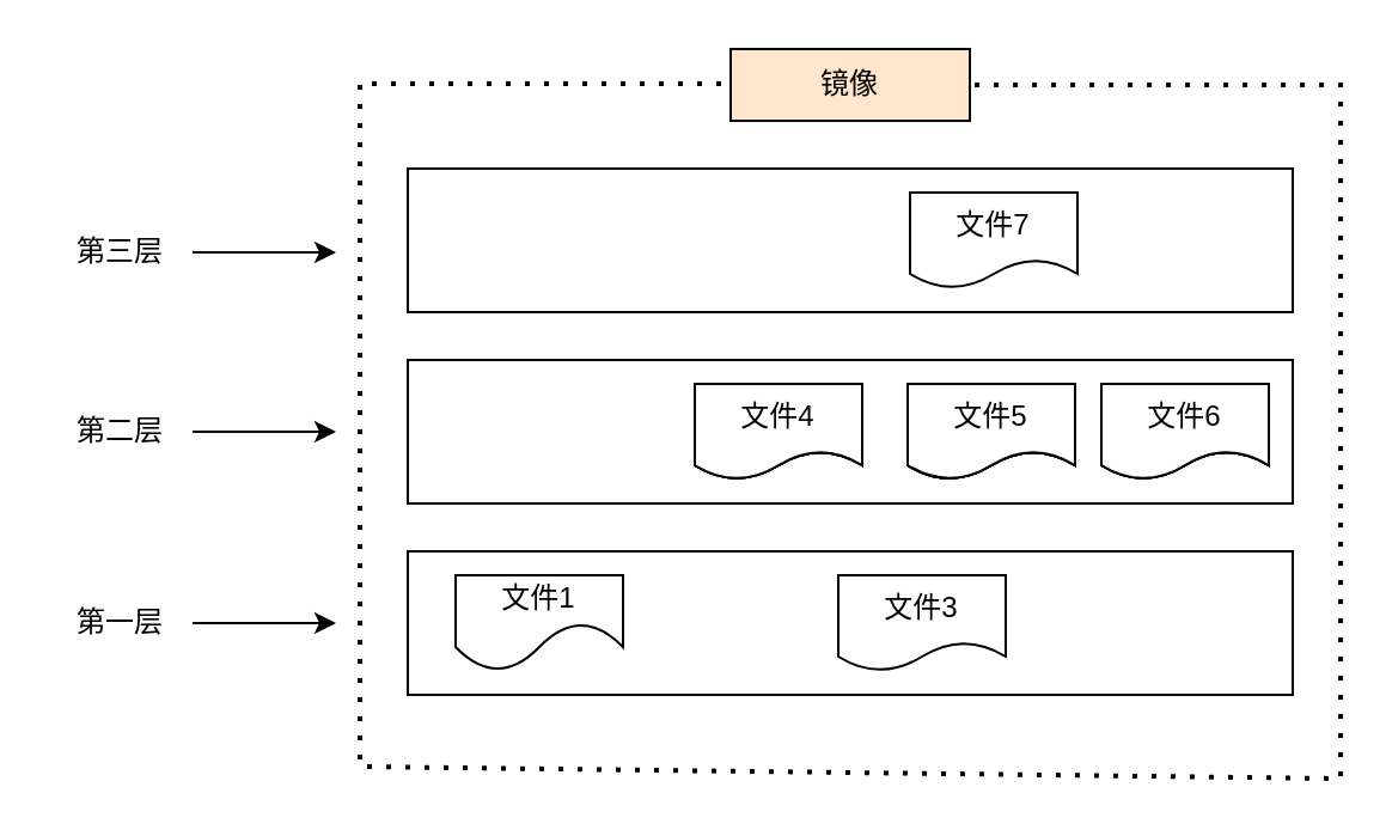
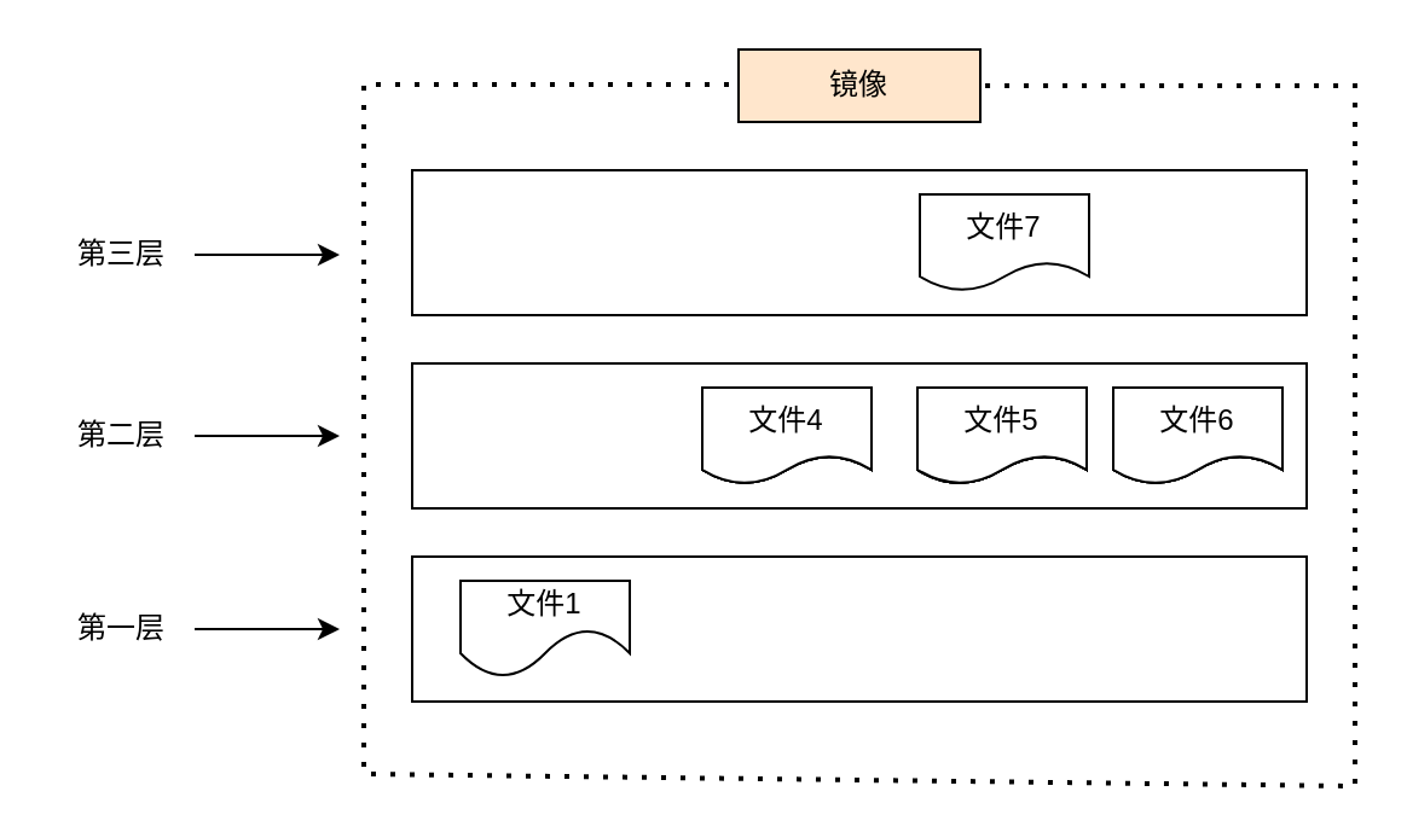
- <mxCell id="24" value="文件3" style="shape=document;whiteSpace=wrap;html=1;boundedLbl=1;" vertex="1" parent="1"><mxGeometry x="350" y="240" width="70" height="40" as="geometry" /></mxCell>
